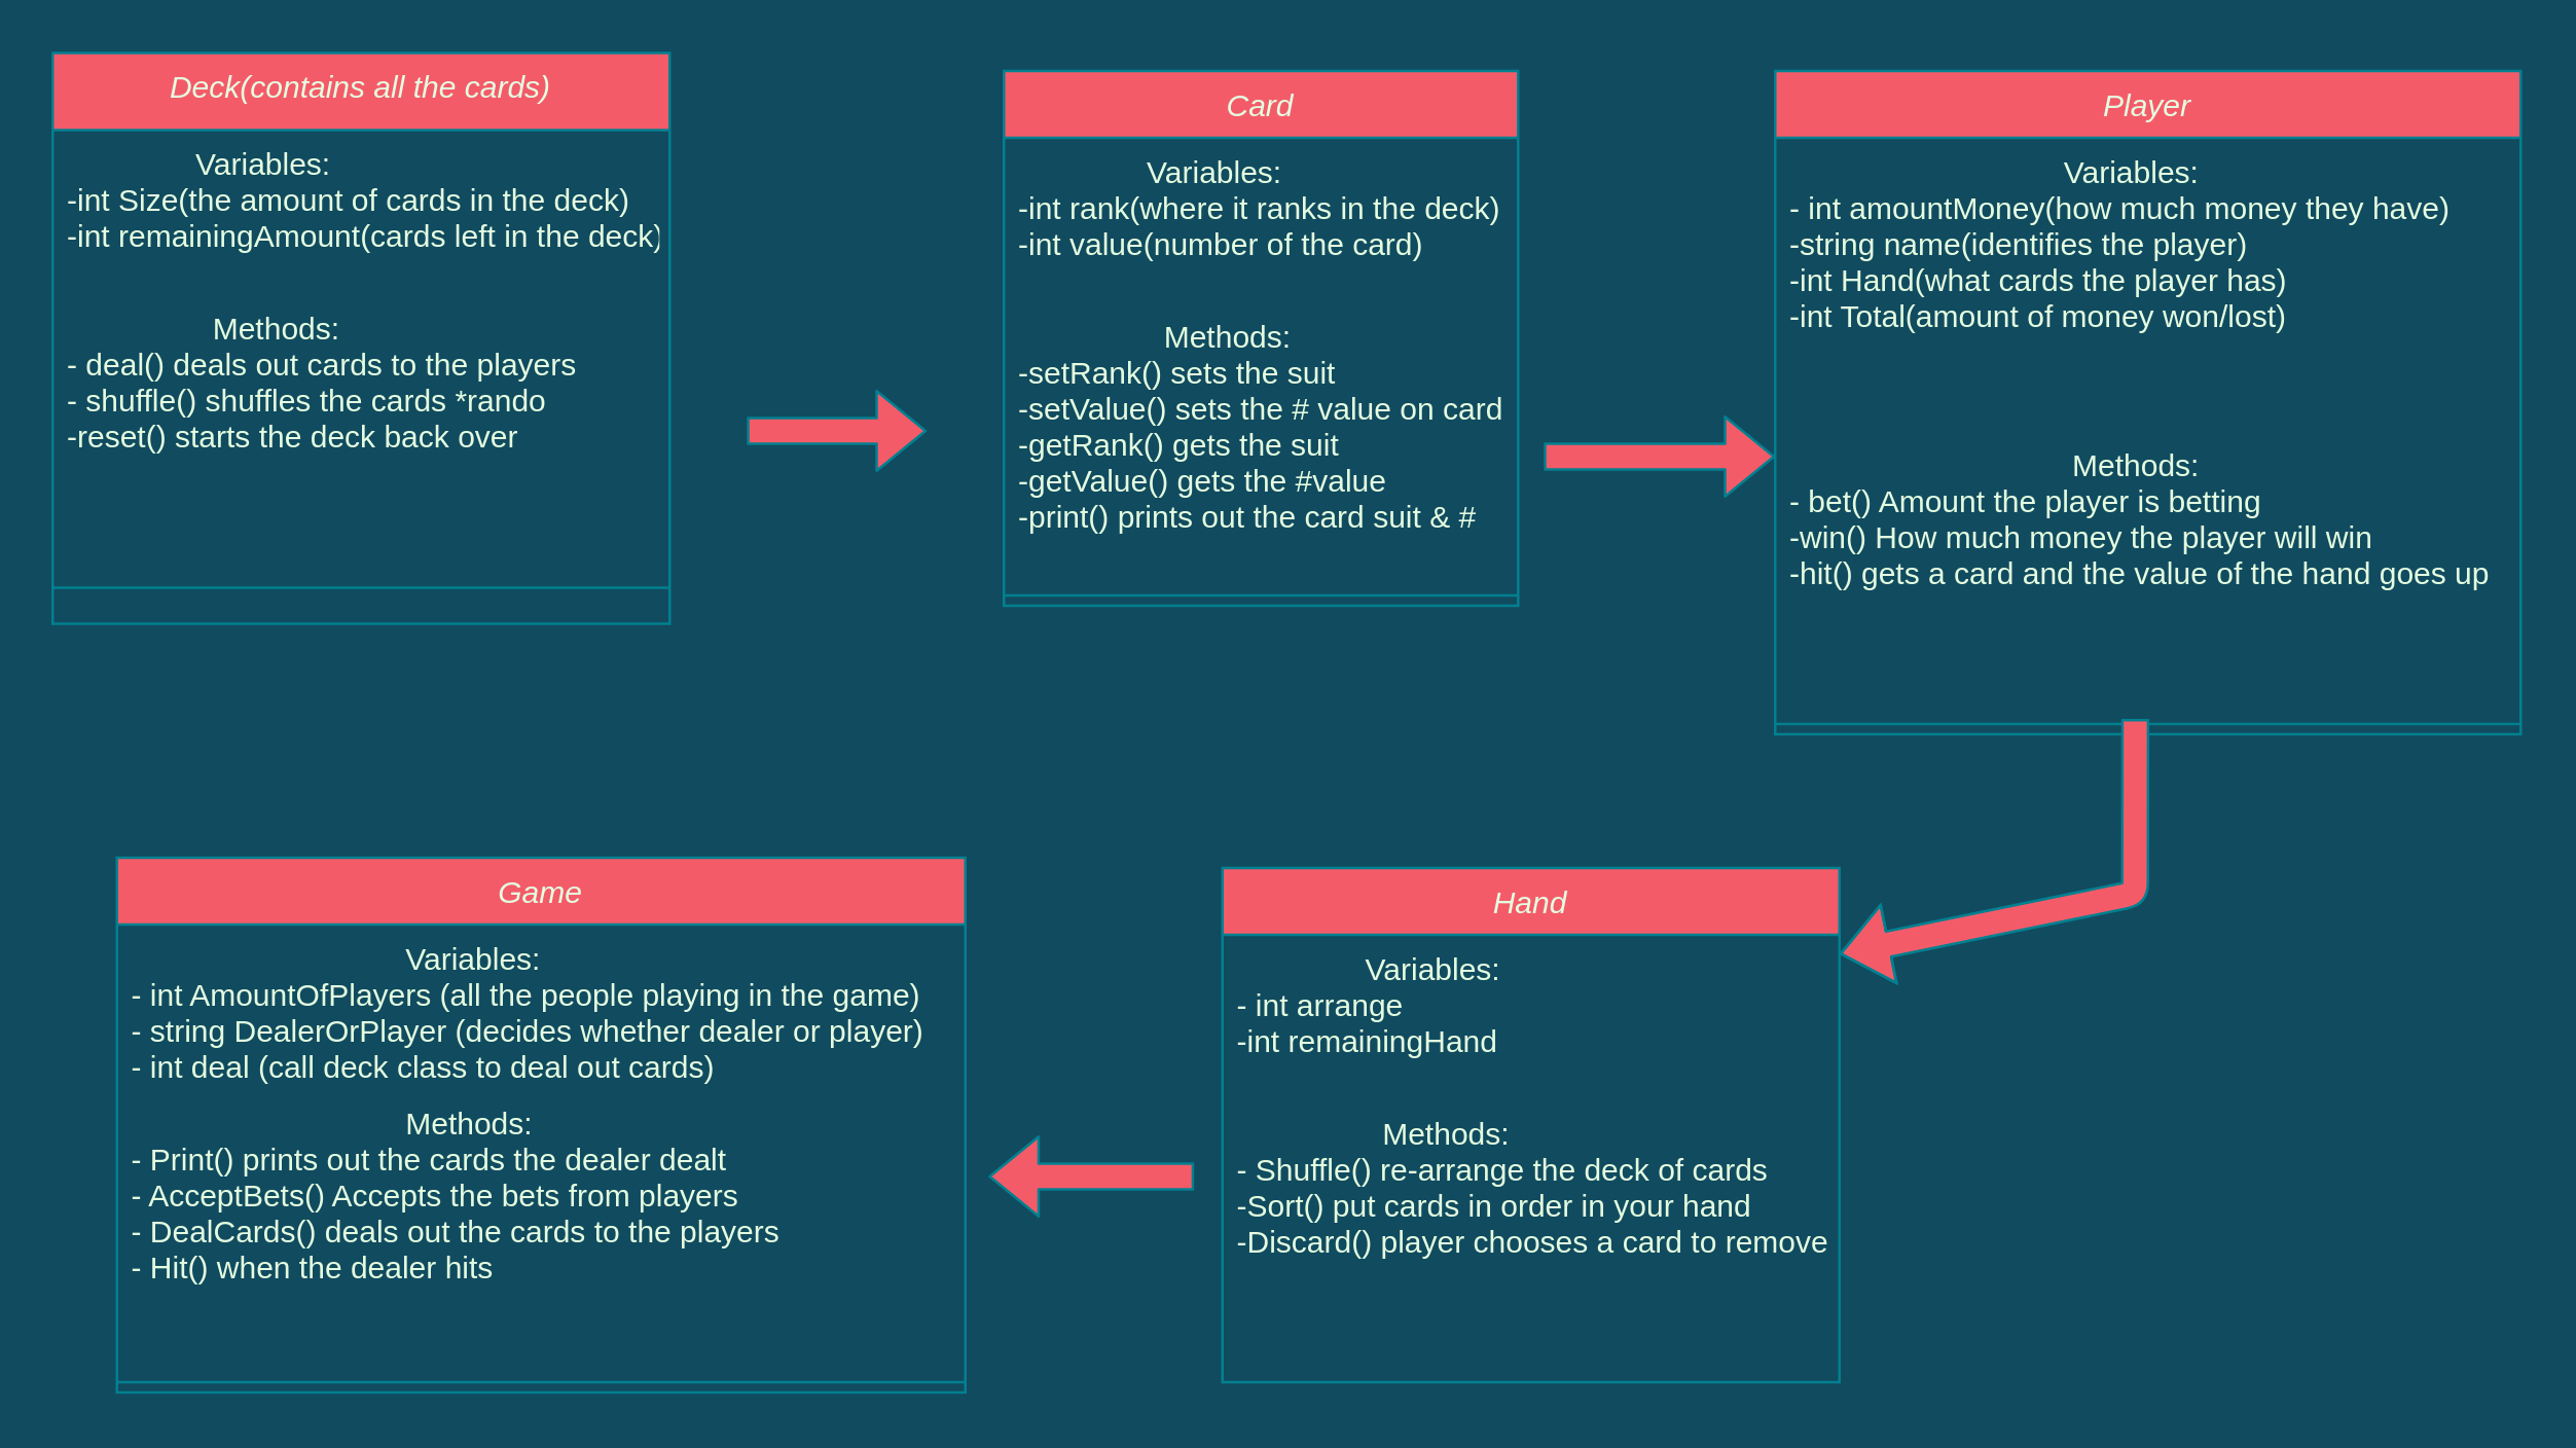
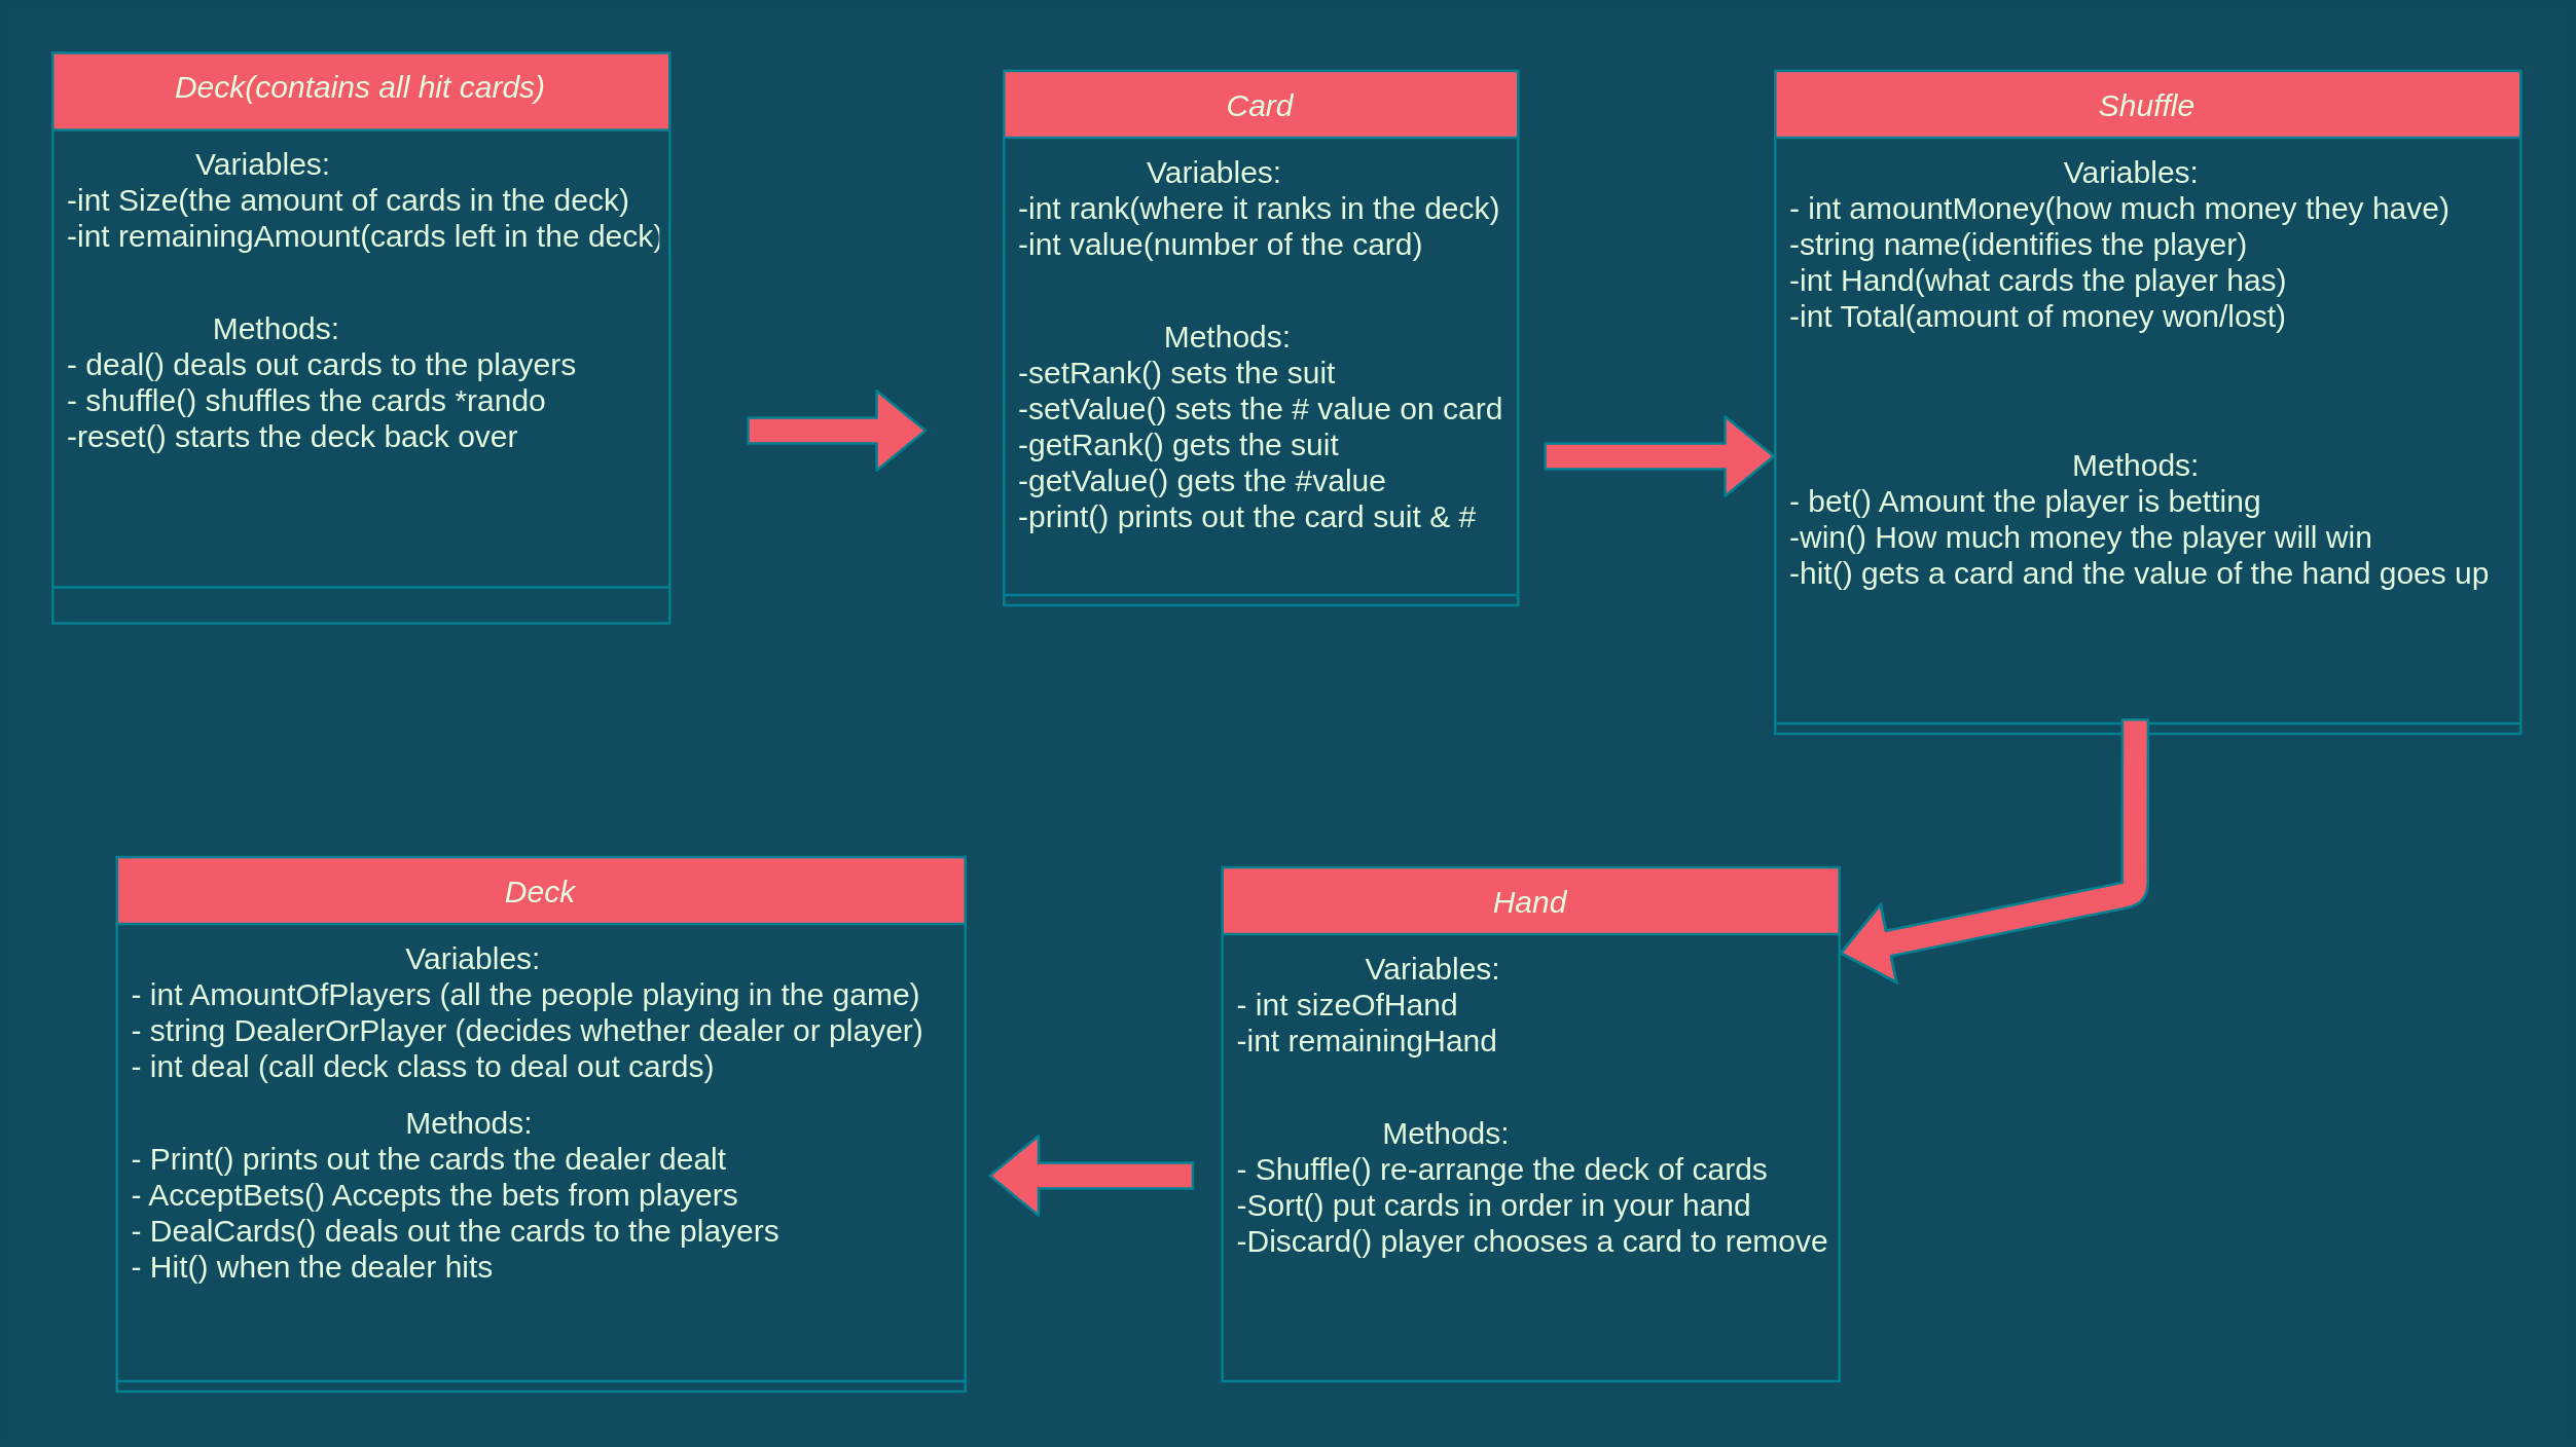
- <mxCell id="6" value="Deck(contains all the cards)&#10;" style="swimlane;fontStyle=2;align=center;verticalAlign=top;childLayout=stackLayout;horizontal=1;startSize=30;horizontalStack=0;resizeParent=1;resizeLast=0;collapsible=1;marginBottom=0;rounded=0;shadow=0;strokeWidth=1;fillColor=#F45B69;strokeColor=#028090;fontColor=#E4FDE1;" parent="1" vertex="1"><mxGeometry x="20" y="20" width="240" height="222" as="geometry"><mxRectangle x="230" y="140" width="160" height="26" as="alternateBounds" /></mxGeometry></mxCell>
+ <mxCell id="6" value="Deck(contains all hit cards)&#10;" style="swimlane;fontStyle=2;align=center;verticalAlign=top;childLayout=stackLayout;horizontal=1;startSize=30;horizontalStack=0;resizeParent=1;resizeLast=0;collapsible=1;marginBottom=0;rounded=0;shadow=0;strokeWidth=1;fillColor=#F45B69;strokeColor=#028090;fontColor=#E4FDE1;" parent="1" vertex="1"><mxGeometry x="20" y="20" width="240" height="222" as="geometry"><mxRectangle x="230" y="140" width="160" height="26" as="alternateBounds" /></mxGeometry></mxCell>
- <mxCell id="11" value="Player" style="swimlane;fontStyle=2;align=center;verticalAlign=top;childLayout=stackLayout;horizontal=1;startSize=26;horizontalStack=0;resizeParent=1;resizeLast=0;collapsible=1;marginBottom=0;rounded=0;shadow=0;strokeWidth=1;fillColor=#F45B69;strokeColor=#028090;fontColor=#E4FDE1;" parent="1" vertex="1"><mxGeometry x="690" y="27" width="290" height="258" as="geometry"><mxRectangle x="230" y="140" width="160" height="26" as="alternateBounds" /></mxGeometry></mxCell>
+ <mxCell id="11" value="Shuffle" style="swimlane;fontStyle=2;align=center;verticalAlign=top;childLayout=stackLayout;horizontal=1;startSize=26;horizontalStack=0;resizeParent=1;resizeLast=0;collapsible=1;marginBottom=0;rounded=0;shadow=0;strokeWidth=1;fillColor=#F45B69;strokeColor=#028090;fontColor=#E4FDE1;" parent="1" vertex="1"><mxGeometry x="690" y="27" width="290" height="258" as="geometry"><mxRectangle x="230" y="140" width="160" height="26" as="alternateBounds" /></mxGeometry></mxCell>
- <mxCell id="19" value="Game" style="swimlane;fontStyle=2;align=center;verticalAlign=top;childLayout=stackLayout;horizontal=1;startSize=26;horizontalStack=0;resizeParent=1;resizeLast=0;collapsible=1;marginBottom=0;rounded=0;shadow=0;strokeWidth=1;fillColor=#F45B69;strokeColor=#028090;fontColor=#E4FDE1;" parent="1" vertex="1"><mxGeometry x="45" y="333" width="330" height="208" as="geometry"><mxRectangle x="230" y="140" width="160" height="26" as="alternateBounds" /></mxGeometry></mxCell>
+ <mxCell id="19" value="Deck" style="swimlane;fontStyle=2;align=center;verticalAlign=top;childLayout=stackLayout;horizontal=1;startSize=26;horizontalStack=0;resizeParent=1;resizeLast=0;collapsible=1;marginBottom=0;rounded=0;shadow=0;strokeWidth=1;fillColor=#F45B69;strokeColor=#028090;fontColor=#E4FDE1;" parent="1" vertex="1"><mxGeometry x="45" y="333" width="330" height="208" as="geometry"><mxRectangle x="230" y="140" width="160" height="26" as="alternateBounds" /></mxGeometry></mxCell>
- <mxCell id="16" value="               Variables:&#10;- int arrange&#10;-int remainingHand" style="text;align=left;verticalAlign=top;spacingLeft=4;spacingRight=4;overflow=hidden;rotatable=0;points=[[0,0.5],[1,0.5]];portConstraint=eastwest;fontColor=#E4FDE1;" parent="15" vertex="1"><mxGeometry y="26" width="240" height="64" as="geometry" /></mxCell>
+ <mxCell id="16" value="               Variables:&#10;- int sizeOfHand&#10;-int remainingHand" style="text;align=left;verticalAlign=top;spacingLeft=4;spacingRight=4;overflow=hidden;rotatable=0;points=[[0,0.5],[1,0.5]];portConstraint=eastwest;fontColor=#E4FDE1;" parent="15" vertex="1"><mxGeometry y="26" width="240" height="64" as="geometry" /></mxCell>
